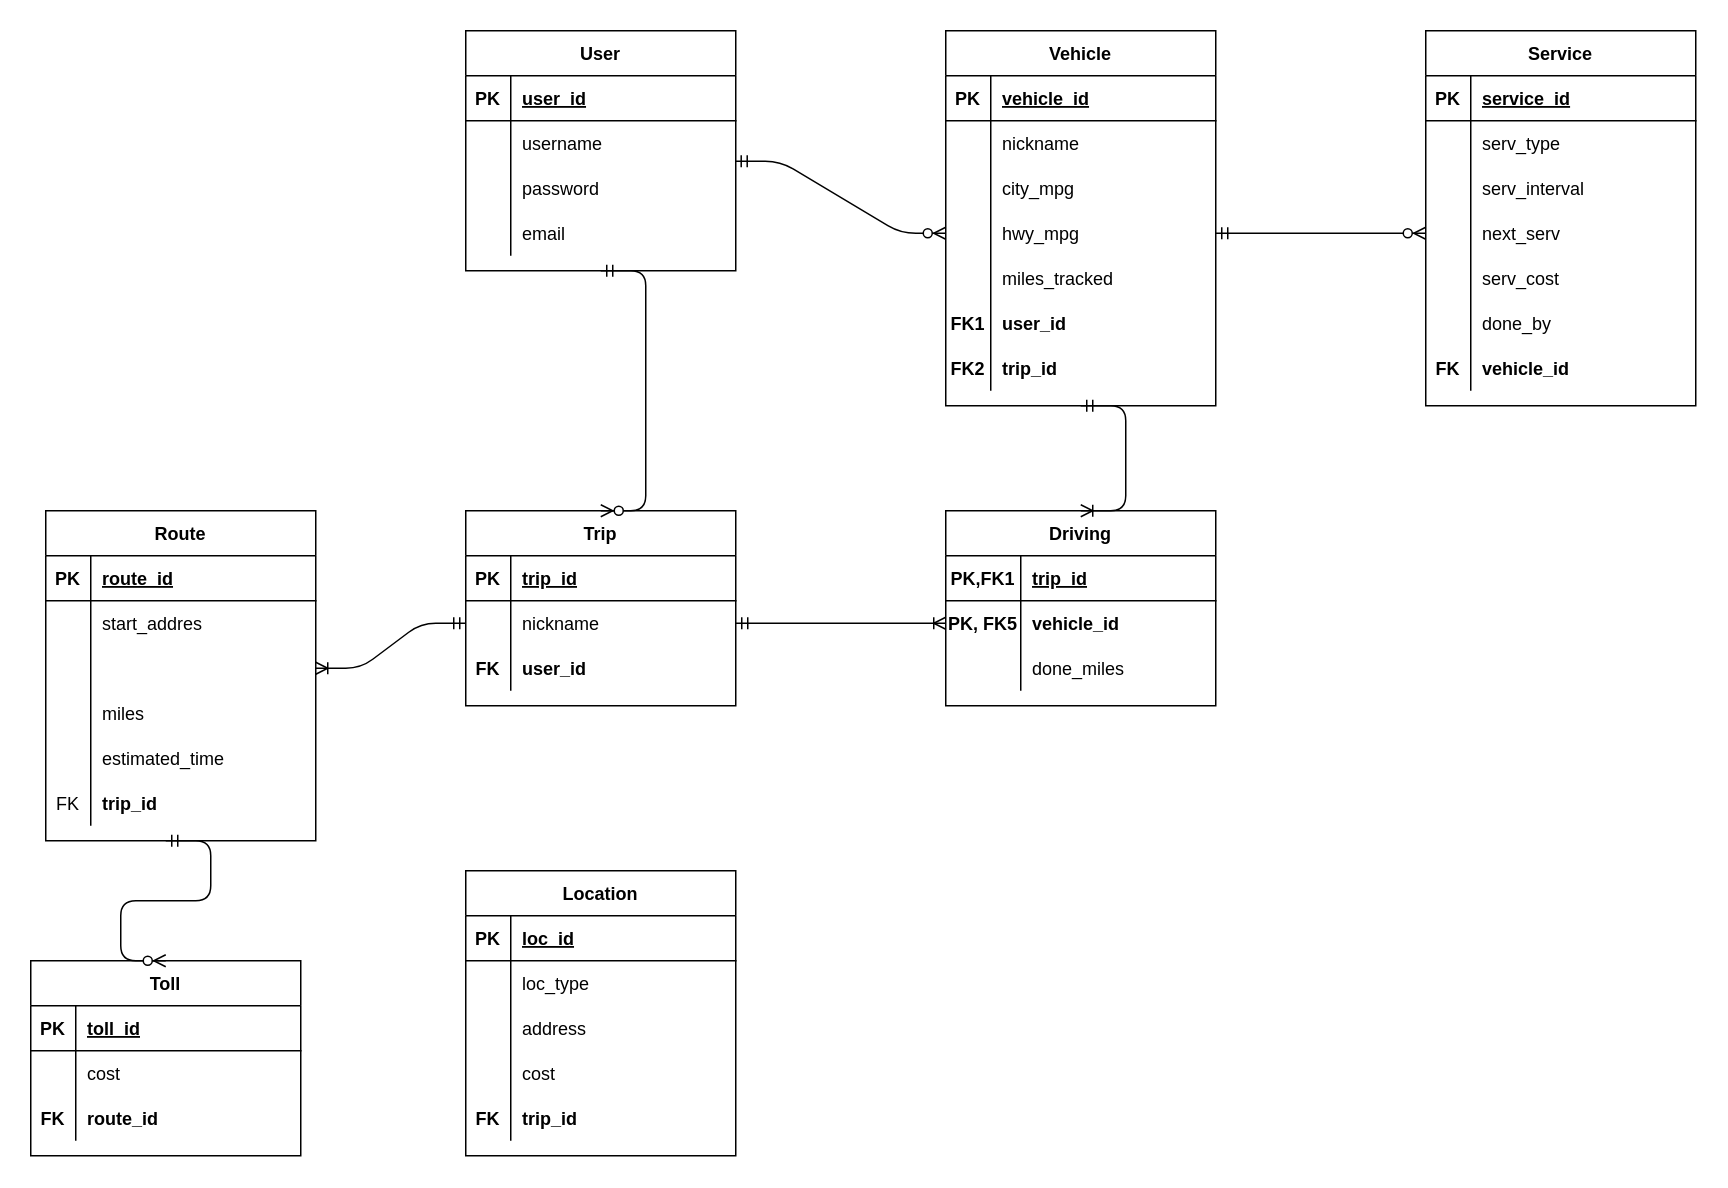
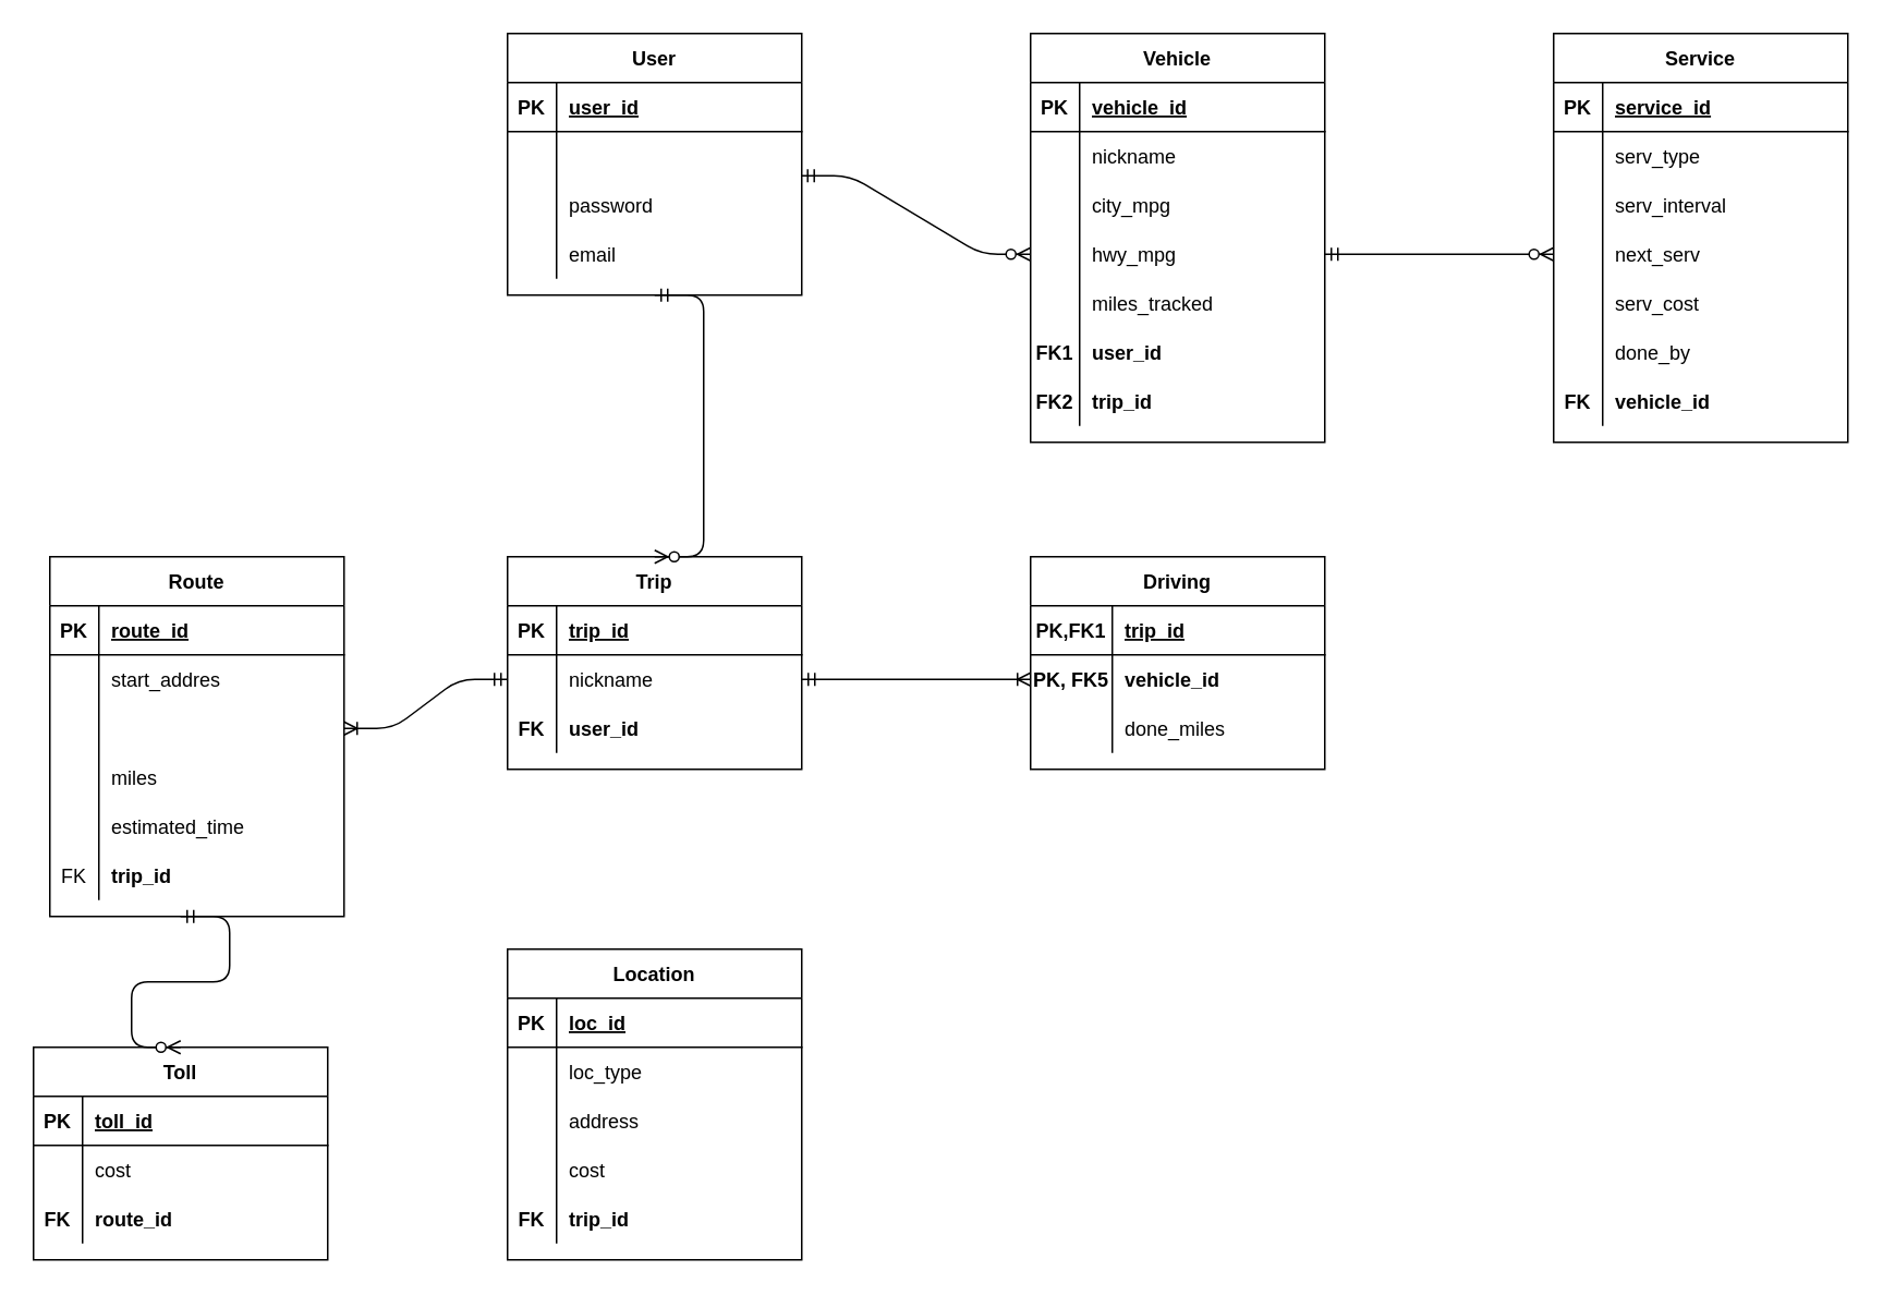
- <mxCell id="30" value="username" style="shape=partialRectangle;connectable=0;fillColor=none;top=0;left=0;bottom=0;right=0;align=left;spacingLeft=6;overflow=hidden;" vertex="1" parent="28"><mxGeometry x="30" width="150" height="30" as="geometry" /></mxCell>
- <mxCell id="83" value="" style="edgeStyle=entityRelationEdgeStyle;fontSize=12;html=1;endArrow=ERoneToMany;startArrow=ERmandOne;exitX=0.5;exitY=1;exitDx=0;exitDy=0;entryX=0.5;entryY=0;entryDx=0;entryDy=0;" edge="1" parent="1" source="2" target="72"><mxGeometry width="100" height="100" relative="1" as="geometry"><mxPoint x="500" y="425" as="sourcePoint" /><mxPoint x="660" y="310" as="targetPoint" /></mxGeometry></mxCell>
